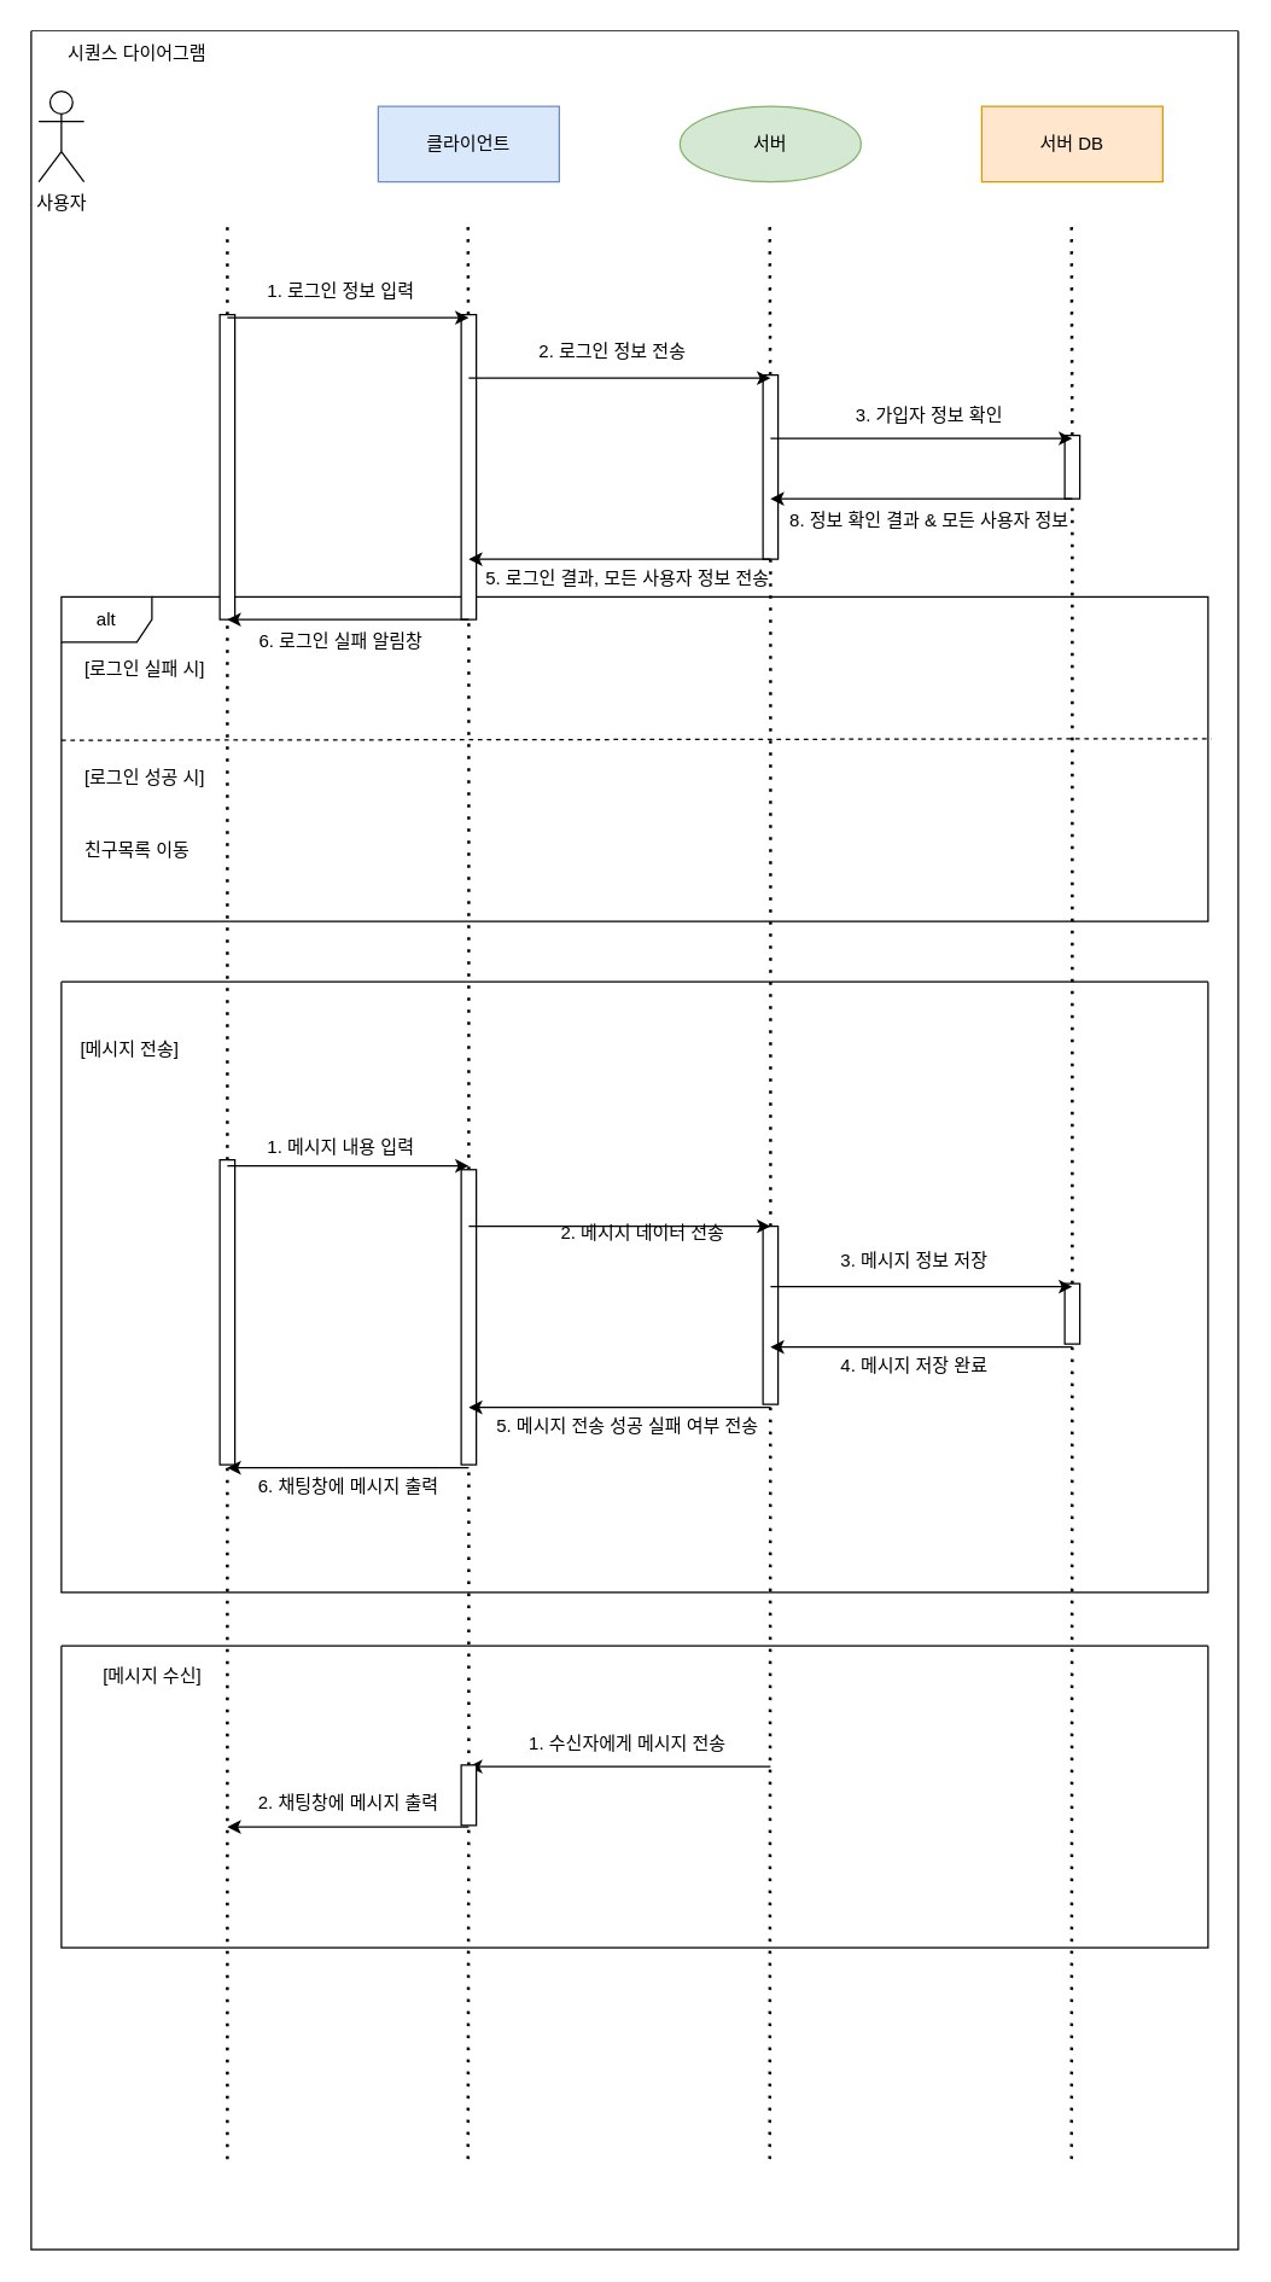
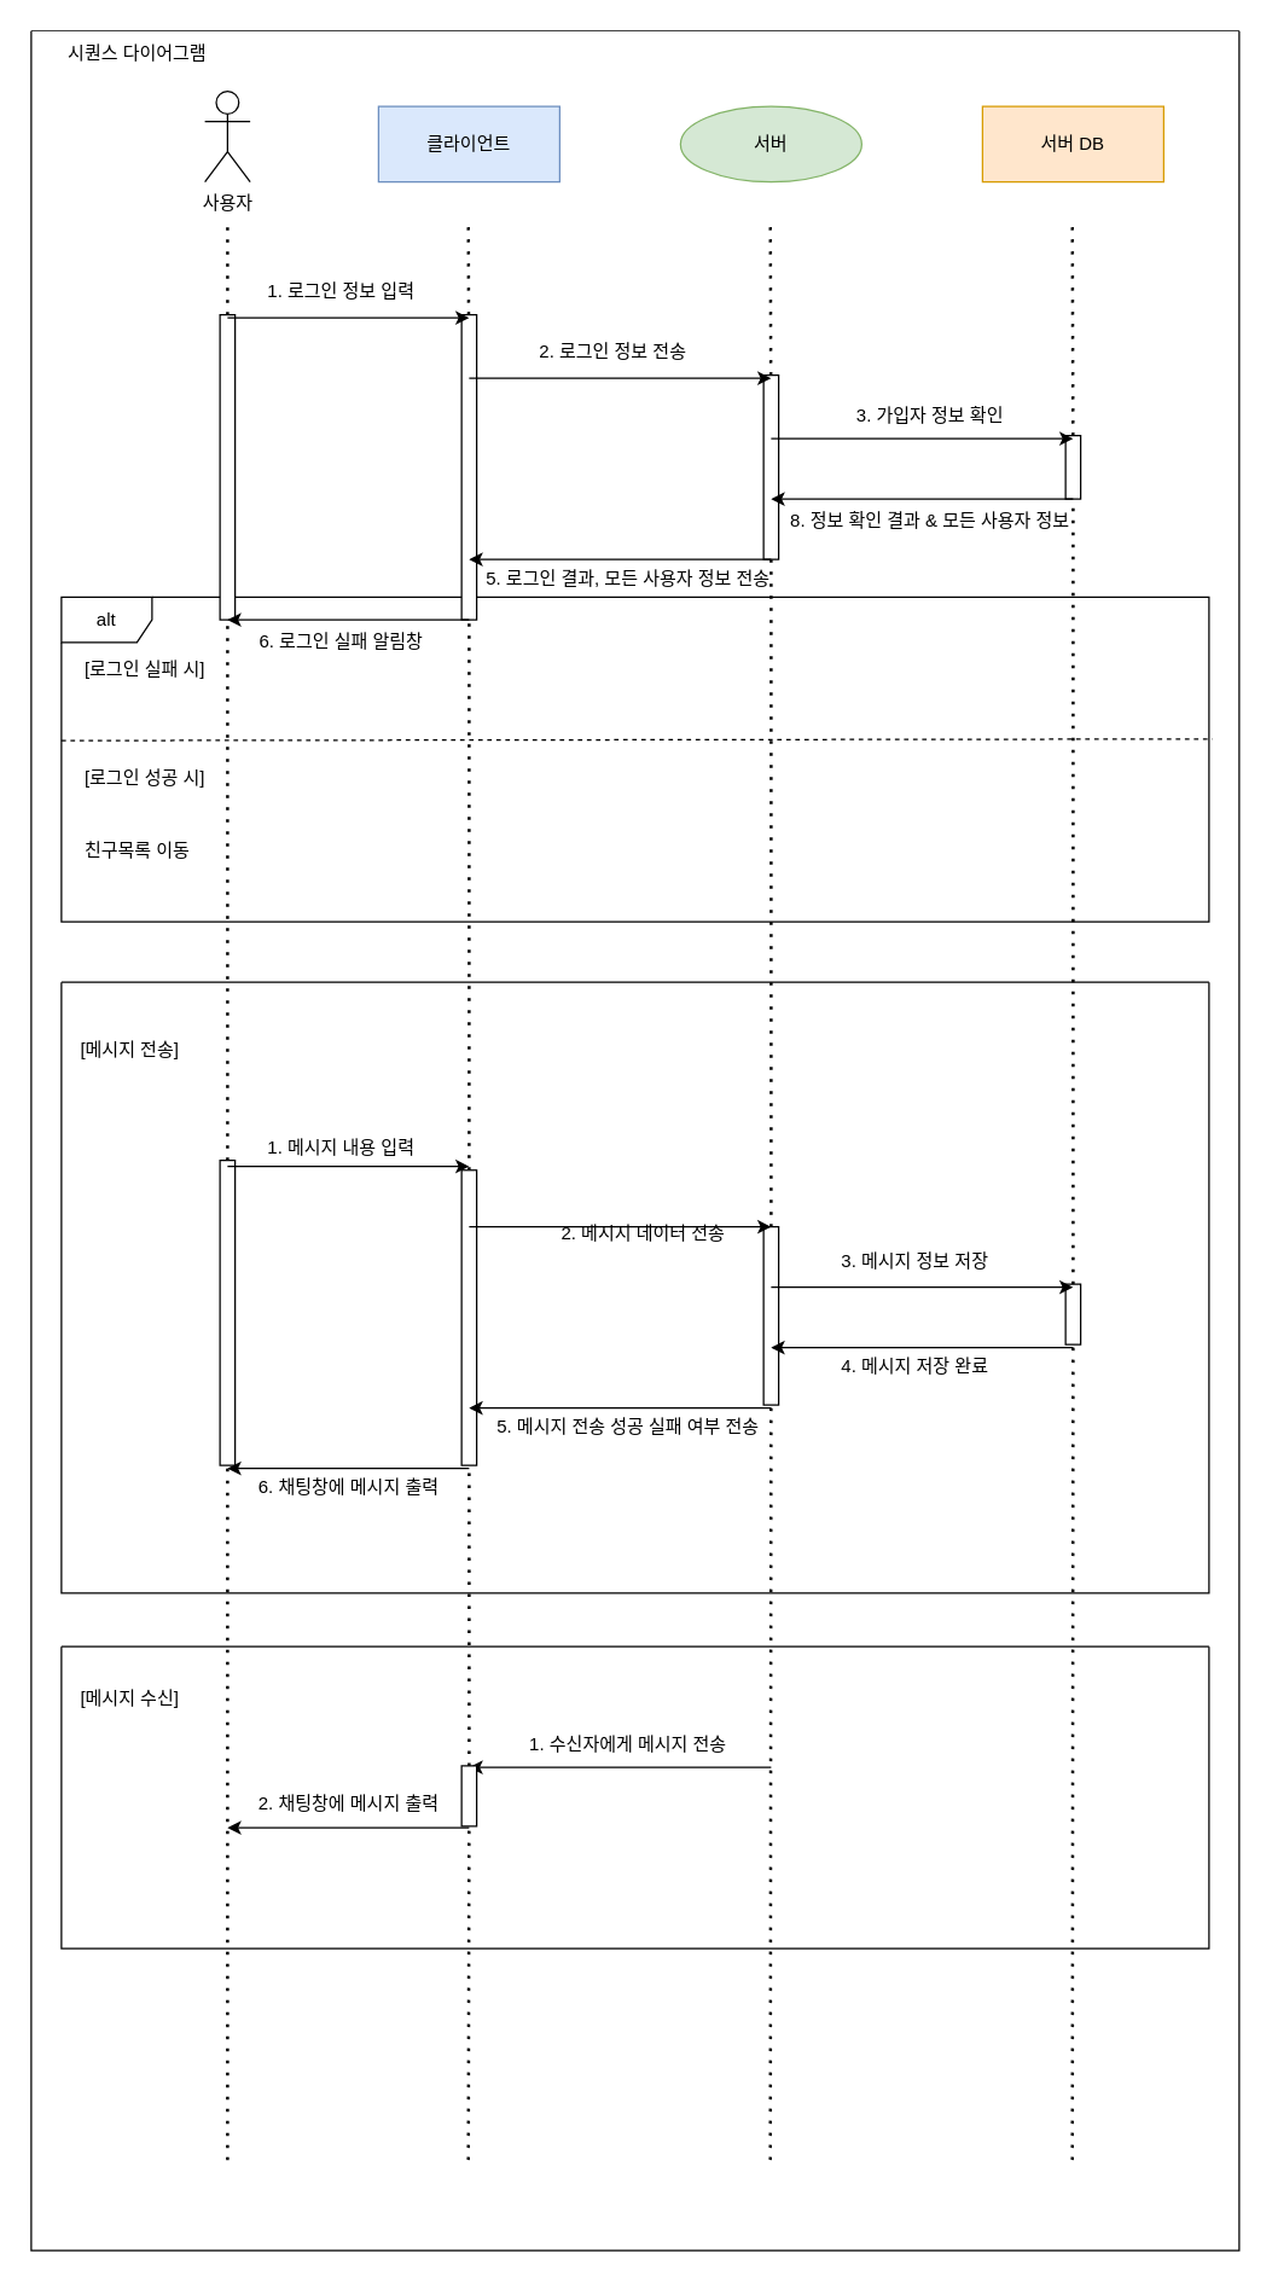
- <mxCell id="3" value="사용자" style="shape=umlActor;verticalLabelPosition=bottom;verticalAlign=top;html=1;" vertex="1" parent="2"><mxGeometry x="5" y="40" width="30" height="60" as="geometry" /></mxCell>
+ <mxCell id="3" value="사용자" style="shape=umlActor;verticalLabelPosition=bottom;verticalAlign=top;html=1;" vertex="1" parent="2"><mxGeometry x="115" y="40" width="30" height="60" as="geometry" /></mxCell>
- <mxCell id="19" value="[메시지 수신]" style="text;html=1;align=center;verticalAlign=middle;resizable=0;points=[];autosize=1;strokeColor=none;fillColor=none;" vertex="1" parent="18"><mxGeometry x="15" y="5" width="90" height="30" as="geometry" /></mxCell>
+ <mxCell id="19" value="[메시지 수신]" style="text;html=1;align=center;verticalAlign=middle;resizable=0;points=[];autosize=1;strokeColor=none;fillColor=none;" vertex="1" parent="18"><mxGeometry y="20" width="90" height="30" as="geometry" /></mxCell>
